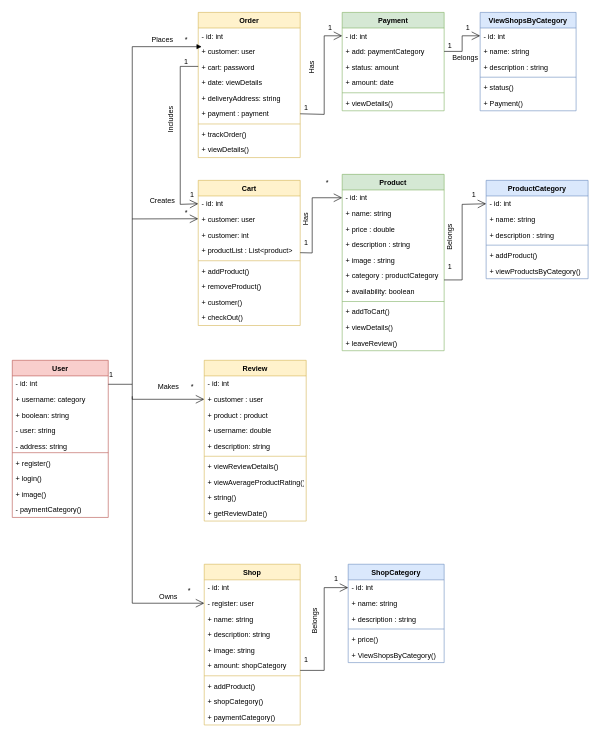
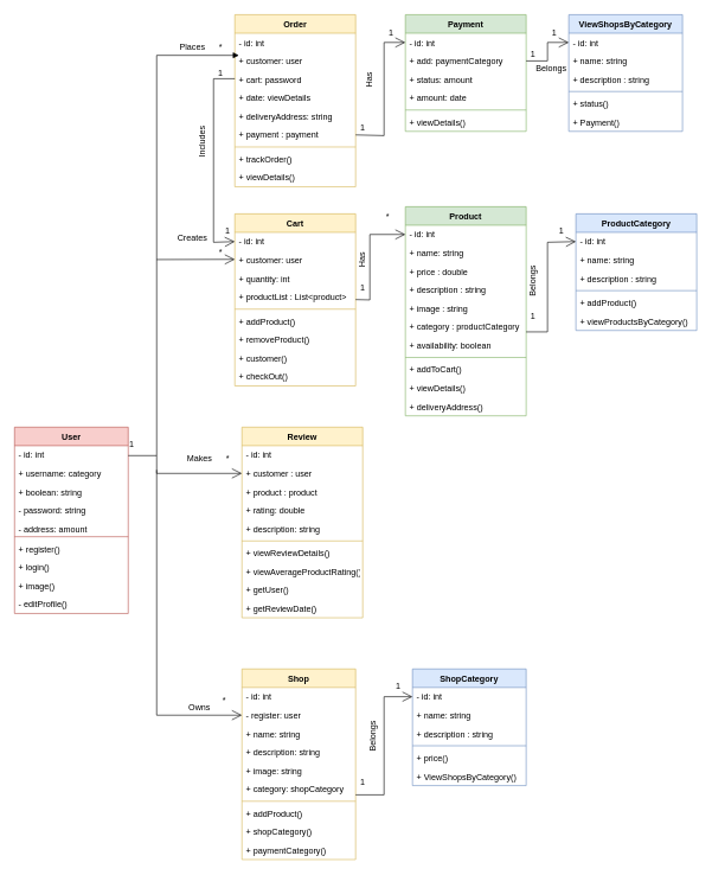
- <mxCell id="54" value="+ customer: int " style="text;strokeColor=none;fillColor=none;align=left;verticalAlign=top;spacingLeft=4;spacingRight=4;overflow=hidden;rotatable=0;points=[[0,0.5],[1,0.5]];portConstraint=eastwest;" parent="50" vertex="1"><mxGeometry y="78" width="170" height="26" as="geometry" /></mxCell>
+ <mxCell id="54" value="+ quantity: int " style="text;strokeColor=none;fillColor=none;align=left;verticalAlign=top;spacingLeft=4;spacingRight=4;overflow=hidden;rotatable=0;points=[[0,0.5],[1,0.5]];portConstraint=eastwest;" parent="50" vertex="1"><mxGeometry y="78" width="170" height="26" as="geometry" /></mxCell>
- <mxCell id="38" value="+ leaveReview()" style="text;strokeColor=none;fillColor=none;align=left;verticalAlign=top;spacingLeft=4;spacingRight=4;overflow=hidden;rotatable=0;points=[[0,0.5],[1,0.5]];portConstraint=eastwest;" parent="27" vertex="1"><mxGeometry y="268" width="170" height="26" as="geometry" /></mxCell>
+ <mxCell id="38" value="+ deliveryAddress()" style="text;strokeColor=none;fillColor=none;align=left;verticalAlign=top;spacingLeft=4;spacingRight=4;overflow=hidden;rotatable=0;points=[[0,0.5],[1,0.5]];portConstraint=eastwest;" parent="27" vertex="1"><mxGeometry y="268" width="170" height="26" as="geometry" /></mxCell>
- <mxCell id="43" value="- user: string " style="text;strokeColor=none;fillColor=none;align=left;verticalAlign=top;spacingLeft=4;spacingRight=4;overflow=hidden;rotatable=0;points=[[0,0.5],[1,0.5]];portConstraint=eastwest;" parent="39" vertex="1"><mxGeometry y="104" width="160" height="26" as="geometry" /></mxCell>
+ <mxCell id="43" value="- password: string " style="text;strokeColor=none;fillColor=none;align=left;verticalAlign=top;spacingLeft=4;spacingRight=4;overflow=hidden;rotatable=0;points=[[0,0.5],[1,0.5]];portConstraint=eastwest;" parent="39" vertex="1"><mxGeometry y="104" width="160" height="26" as="geometry" /></mxCell>
- <mxCell id="89" value="+ username: double " style="text;strokeColor=none;fillColor=none;align=left;verticalAlign=top;spacingLeft=4;spacingRight=4;overflow=hidden;rotatable=0;points=[[0,0.5],[1,0.5]];portConstraint=eastwest;" parent="85" vertex="1"><mxGeometry y="104" width="170" height="26" as="geometry" /></mxCell>
+ <mxCell id="89" value="+ rating: double " style="text;strokeColor=none;fillColor=none;align=left;verticalAlign=top;spacingLeft=4;spacingRight=4;overflow=hidden;rotatable=0;points=[[0,0.5],[1,0.5]];portConstraint=eastwest;" parent="85" vertex="1"><mxGeometry y="104" width="170" height="26" as="geometry" /></mxCell>
- <mxCell id="44" value="- address: string " style="text;strokeColor=none;fillColor=none;align=left;verticalAlign=top;spacingLeft=4;spacingRight=4;overflow=hidden;rotatable=0;points=[[0,0.5],[1,0.5]];portConstraint=eastwest;" parent="39" vertex="1"><mxGeometry y="130" width="160" height="20" as="geometry" /></mxCell>
+ <mxCell id="44" value="- address: amount " style="text;strokeColor=none;fillColor=none;align=left;verticalAlign=top;spacingLeft=4;spacingRight=4;overflow=hidden;rotatable=0;points=[[0,0.5],[1,0.5]];portConstraint=eastwest;" parent="39" vertex="1"><mxGeometry y="130" width="160" height="20" as="geometry" /></mxCell>
- <mxCell id="94" value="+ string()" style="text;strokeColor=none;fillColor=none;align=left;verticalAlign=top;spacingLeft=4;spacingRight=4;overflow=hidden;rotatable=0;points=[[0,0.5],[1,0.5]];portConstraint=eastwest;" parent="85" vertex="1"><mxGeometry y="216" width="170" height="26" as="geometry" /></mxCell>
+ <mxCell id="94" value="+ getUser()" style="text;strokeColor=none;fillColor=none;align=left;verticalAlign=top;spacingLeft=4;spacingRight=4;overflow=hidden;rotatable=0;points=[[0,0.5],[1,0.5]];portConstraint=eastwest;" parent="85" vertex="1"><mxGeometry y="216" width="170" height="26" as="geometry" /></mxCell>
- <mxCell id="49" value="- paymentCategory()" style="text;strokeColor=none;fillColor=none;align=left;verticalAlign=top;spacingLeft=4;spacingRight=4;overflow=hidden;rotatable=0;points=[[0,0.5],[1,0.5]];portConstraint=eastwest;" parent="39" vertex="1"><mxGeometry y="236" width="160" height="26" as="geometry" /></mxCell>
+ <mxCell id="49" value="- editProfile()" style="text;strokeColor=none;fillColor=none;align=left;verticalAlign=top;spacingLeft=4;spacingRight=4;overflow=hidden;rotatable=0;points=[[0,0.5],[1,0.5]];portConstraint=eastwest;" parent="39" vertex="1"><mxGeometry y="236" width="160" height="26" as="geometry" /></mxCell>
- <mxCell id="15" value="+ amount: shopCategory " style="text;strokeColor=none;fillColor=none;align=left;verticalAlign=top;spacingLeft=4;spacingRight=4;overflow=hidden;rotatable=0;points=[[0,0.5],[1,0.5]];portConstraint=eastwest;" parent="9" vertex="1"><mxGeometry y="156" width="160" height="26" as="geometry" /></mxCell>
+ <mxCell id="15" value="+ category: shopCategory " style="text;strokeColor=none;fillColor=none;align=left;verticalAlign=top;spacingLeft=4;spacingRight=4;overflow=hidden;rotatable=0;points=[[0,0.5],[1,0.5]];portConstraint=eastwest;" parent="9" vertex="1"><mxGeometry y="156" width="160" height="26" as="geometry" /></mxCell>
